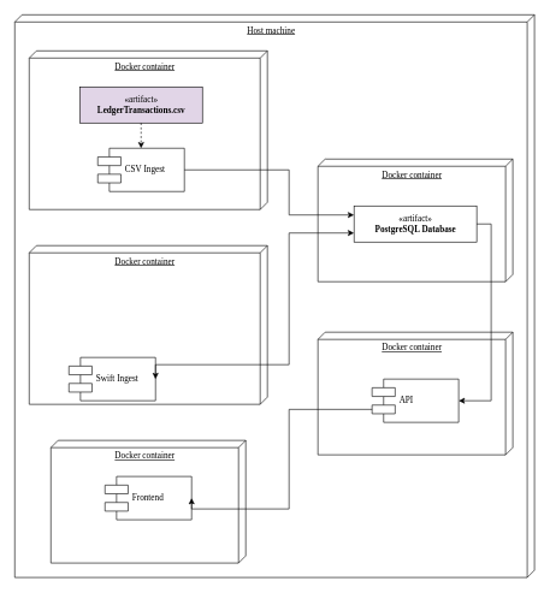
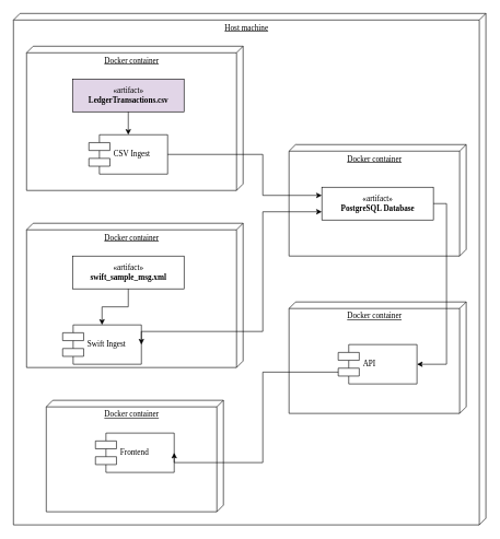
- <mxCell id="22" style="edgeStyle=orthogonalEdgeStyle;rounded=0;orthogonalLoop=1;jettySize=auto;html=1;exitX=0.5;exitY=1;exitDx=0;exitDy=0;entryX=0.5;entryY=0;entryDx=0;entryDy=0;dashed=1;" edge="1" parent="1" source="20" target="21"><mxGeometry relative="1" as="geometry" /></mxCell>
+ <mxCell id="22" style="edgeStyle=orthogonalEdgeStyle;rounded=0;orthogonalLoop=1;jettySize=auto;html=1;exitX=0.5;exitY=1;exitDx=0;exitDy=0;entryX=0.5;entryY=0;entryDx=0;entryDy=0;" edge="1" parent="1" source="20" target="21"><mxGeometry relative="1" as="geometry" /></mxCell>
+ <mxCell id="5" value="«artifact»&lt;br&gt;&lt;b&gt;swift_sample_msg.xml&lt;/b&gt;" style="html=1;rounded=0;shadow=0;comic=0;labelBackgroundColor=none;strokeWidth=1;fontFamily=Verdana;fontSize=12;align=center;" vertex="1" parent="3"><mxGeometry x="70" y="50" width="170" height="50" as="geometry" /></mxCell>
+ <mxCell id="7" style="edgeStyle=orthogonalEdgeStyle;rounded=0;orthogonalLoop=1;jettySize=auto;html=1;exitX=0.5;exitY=1;exitDx=0;exitDy=0;entryX=0.5;entryY=0;entryDx=0;entryDy=0;" edge="1" parent="3" source="5" target="6"><mxGeometry relative="1" as="geometry" /></mxCell>
